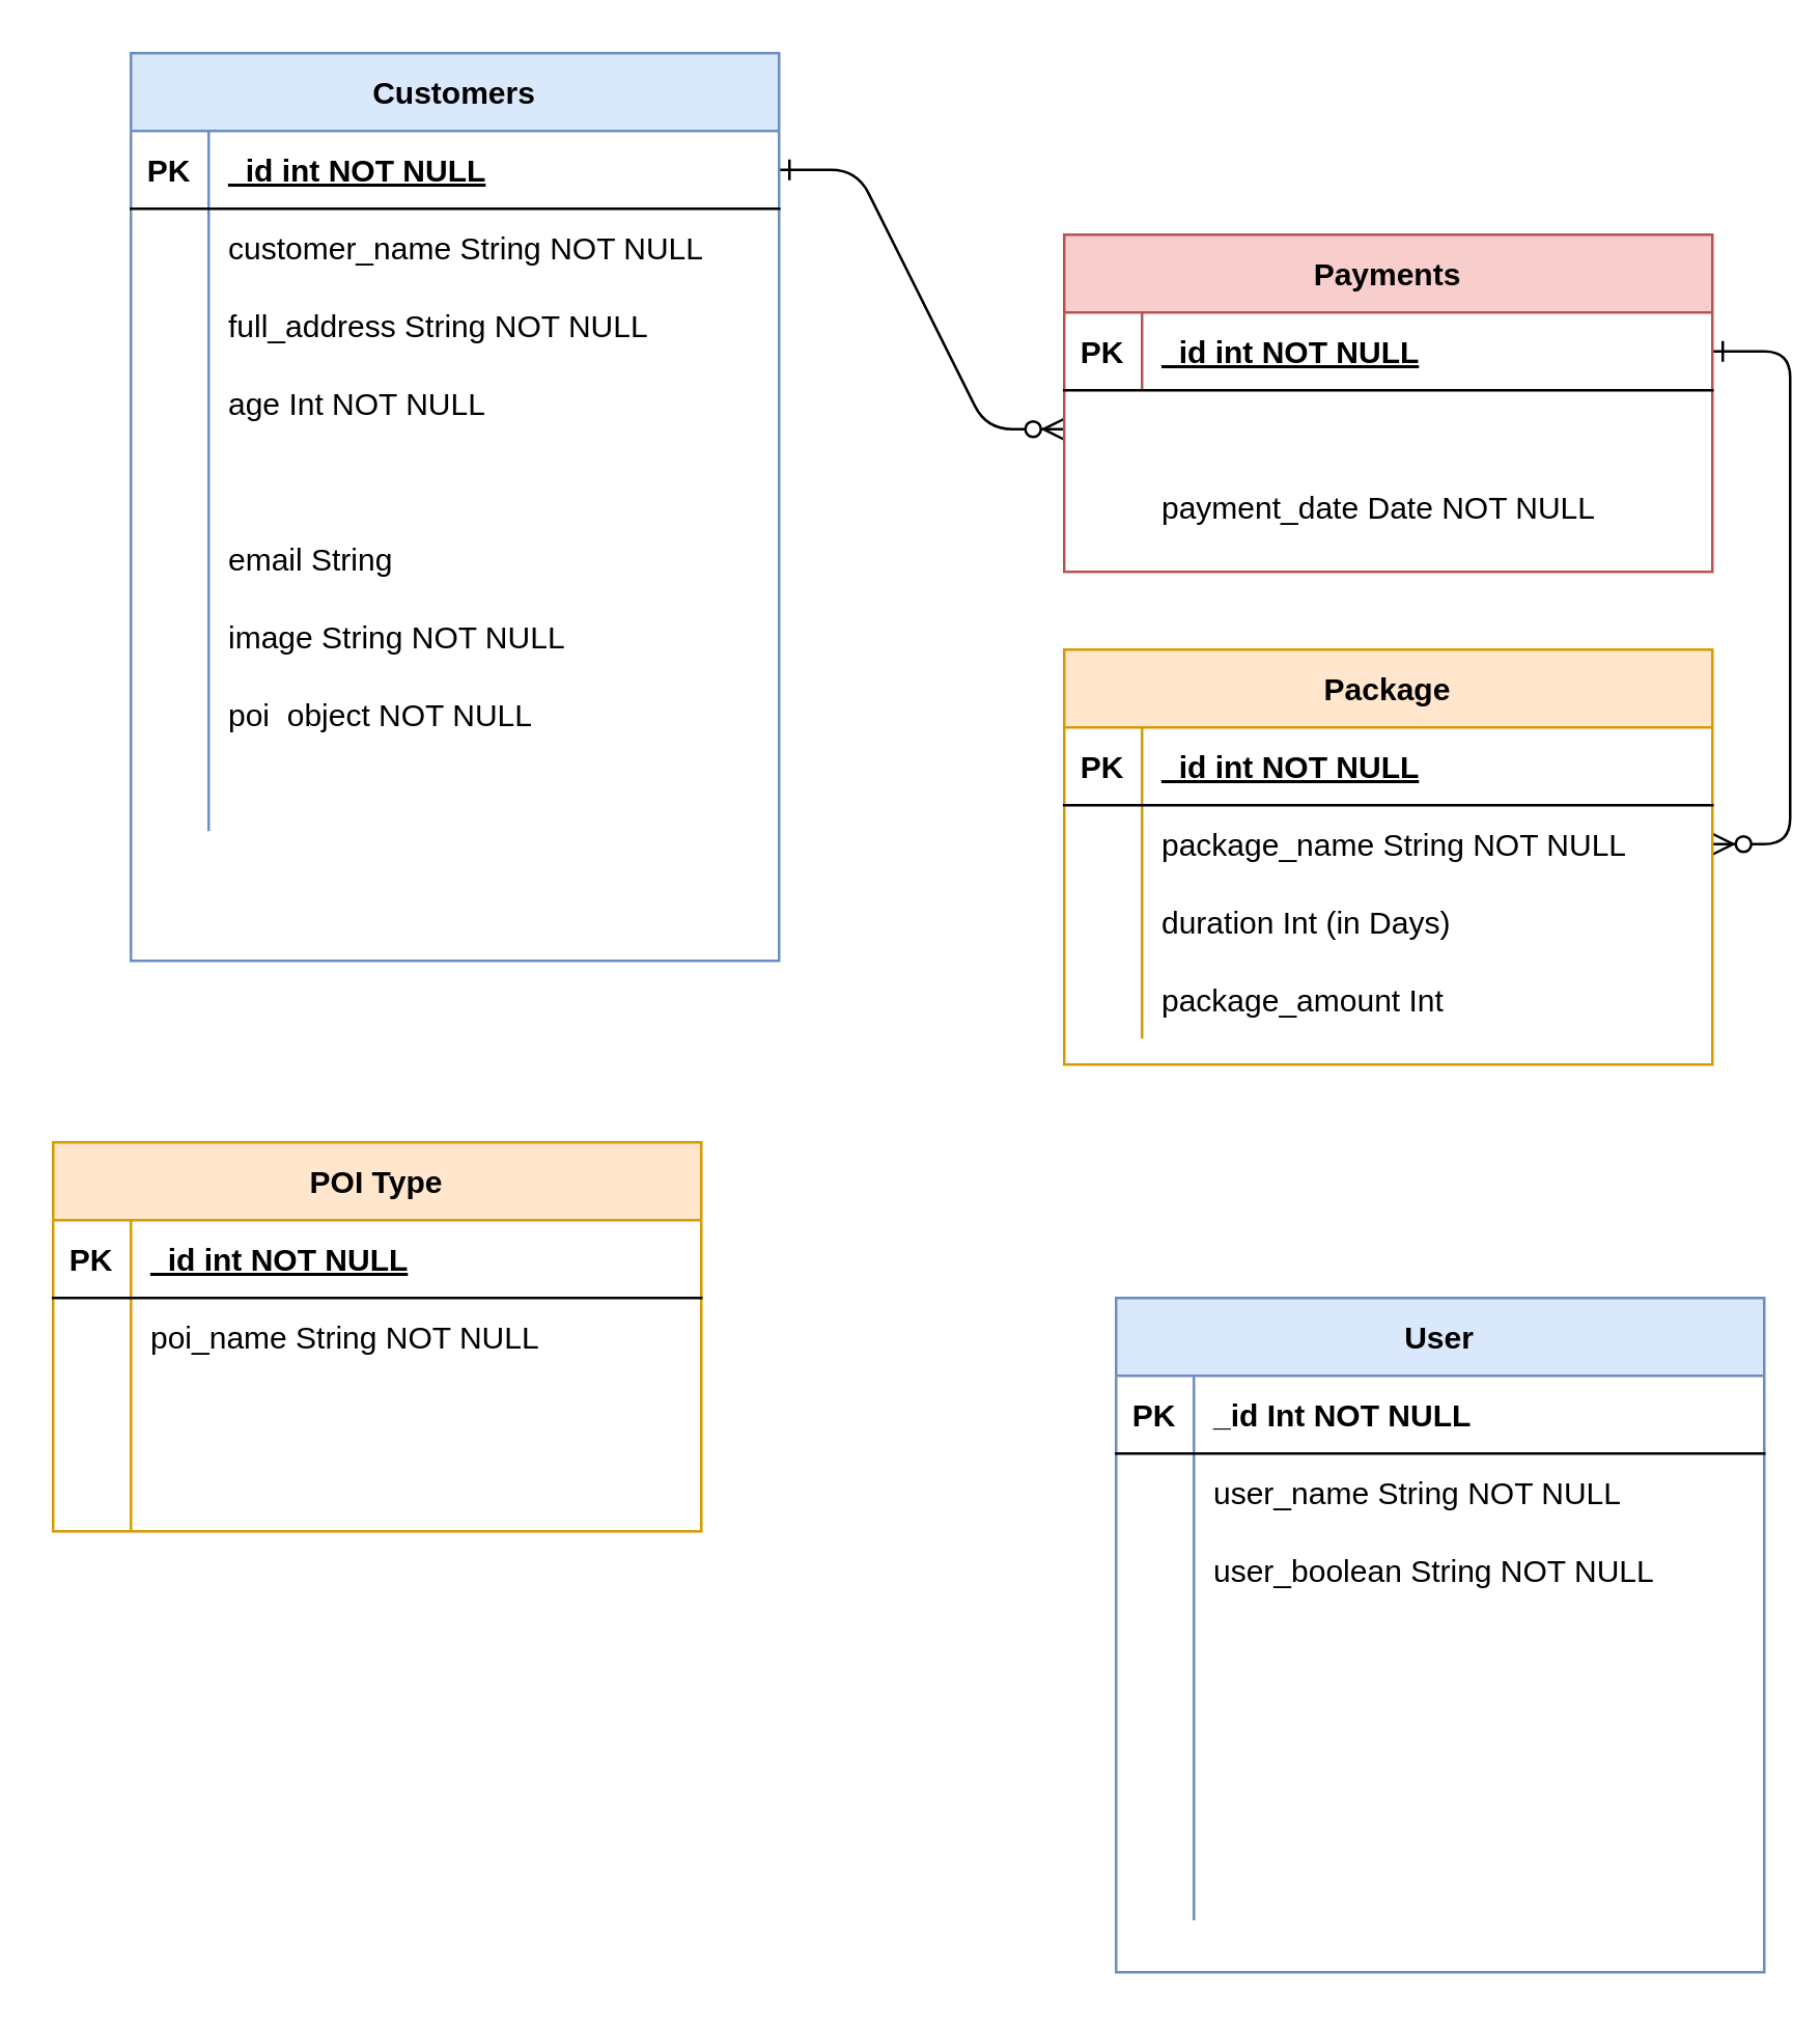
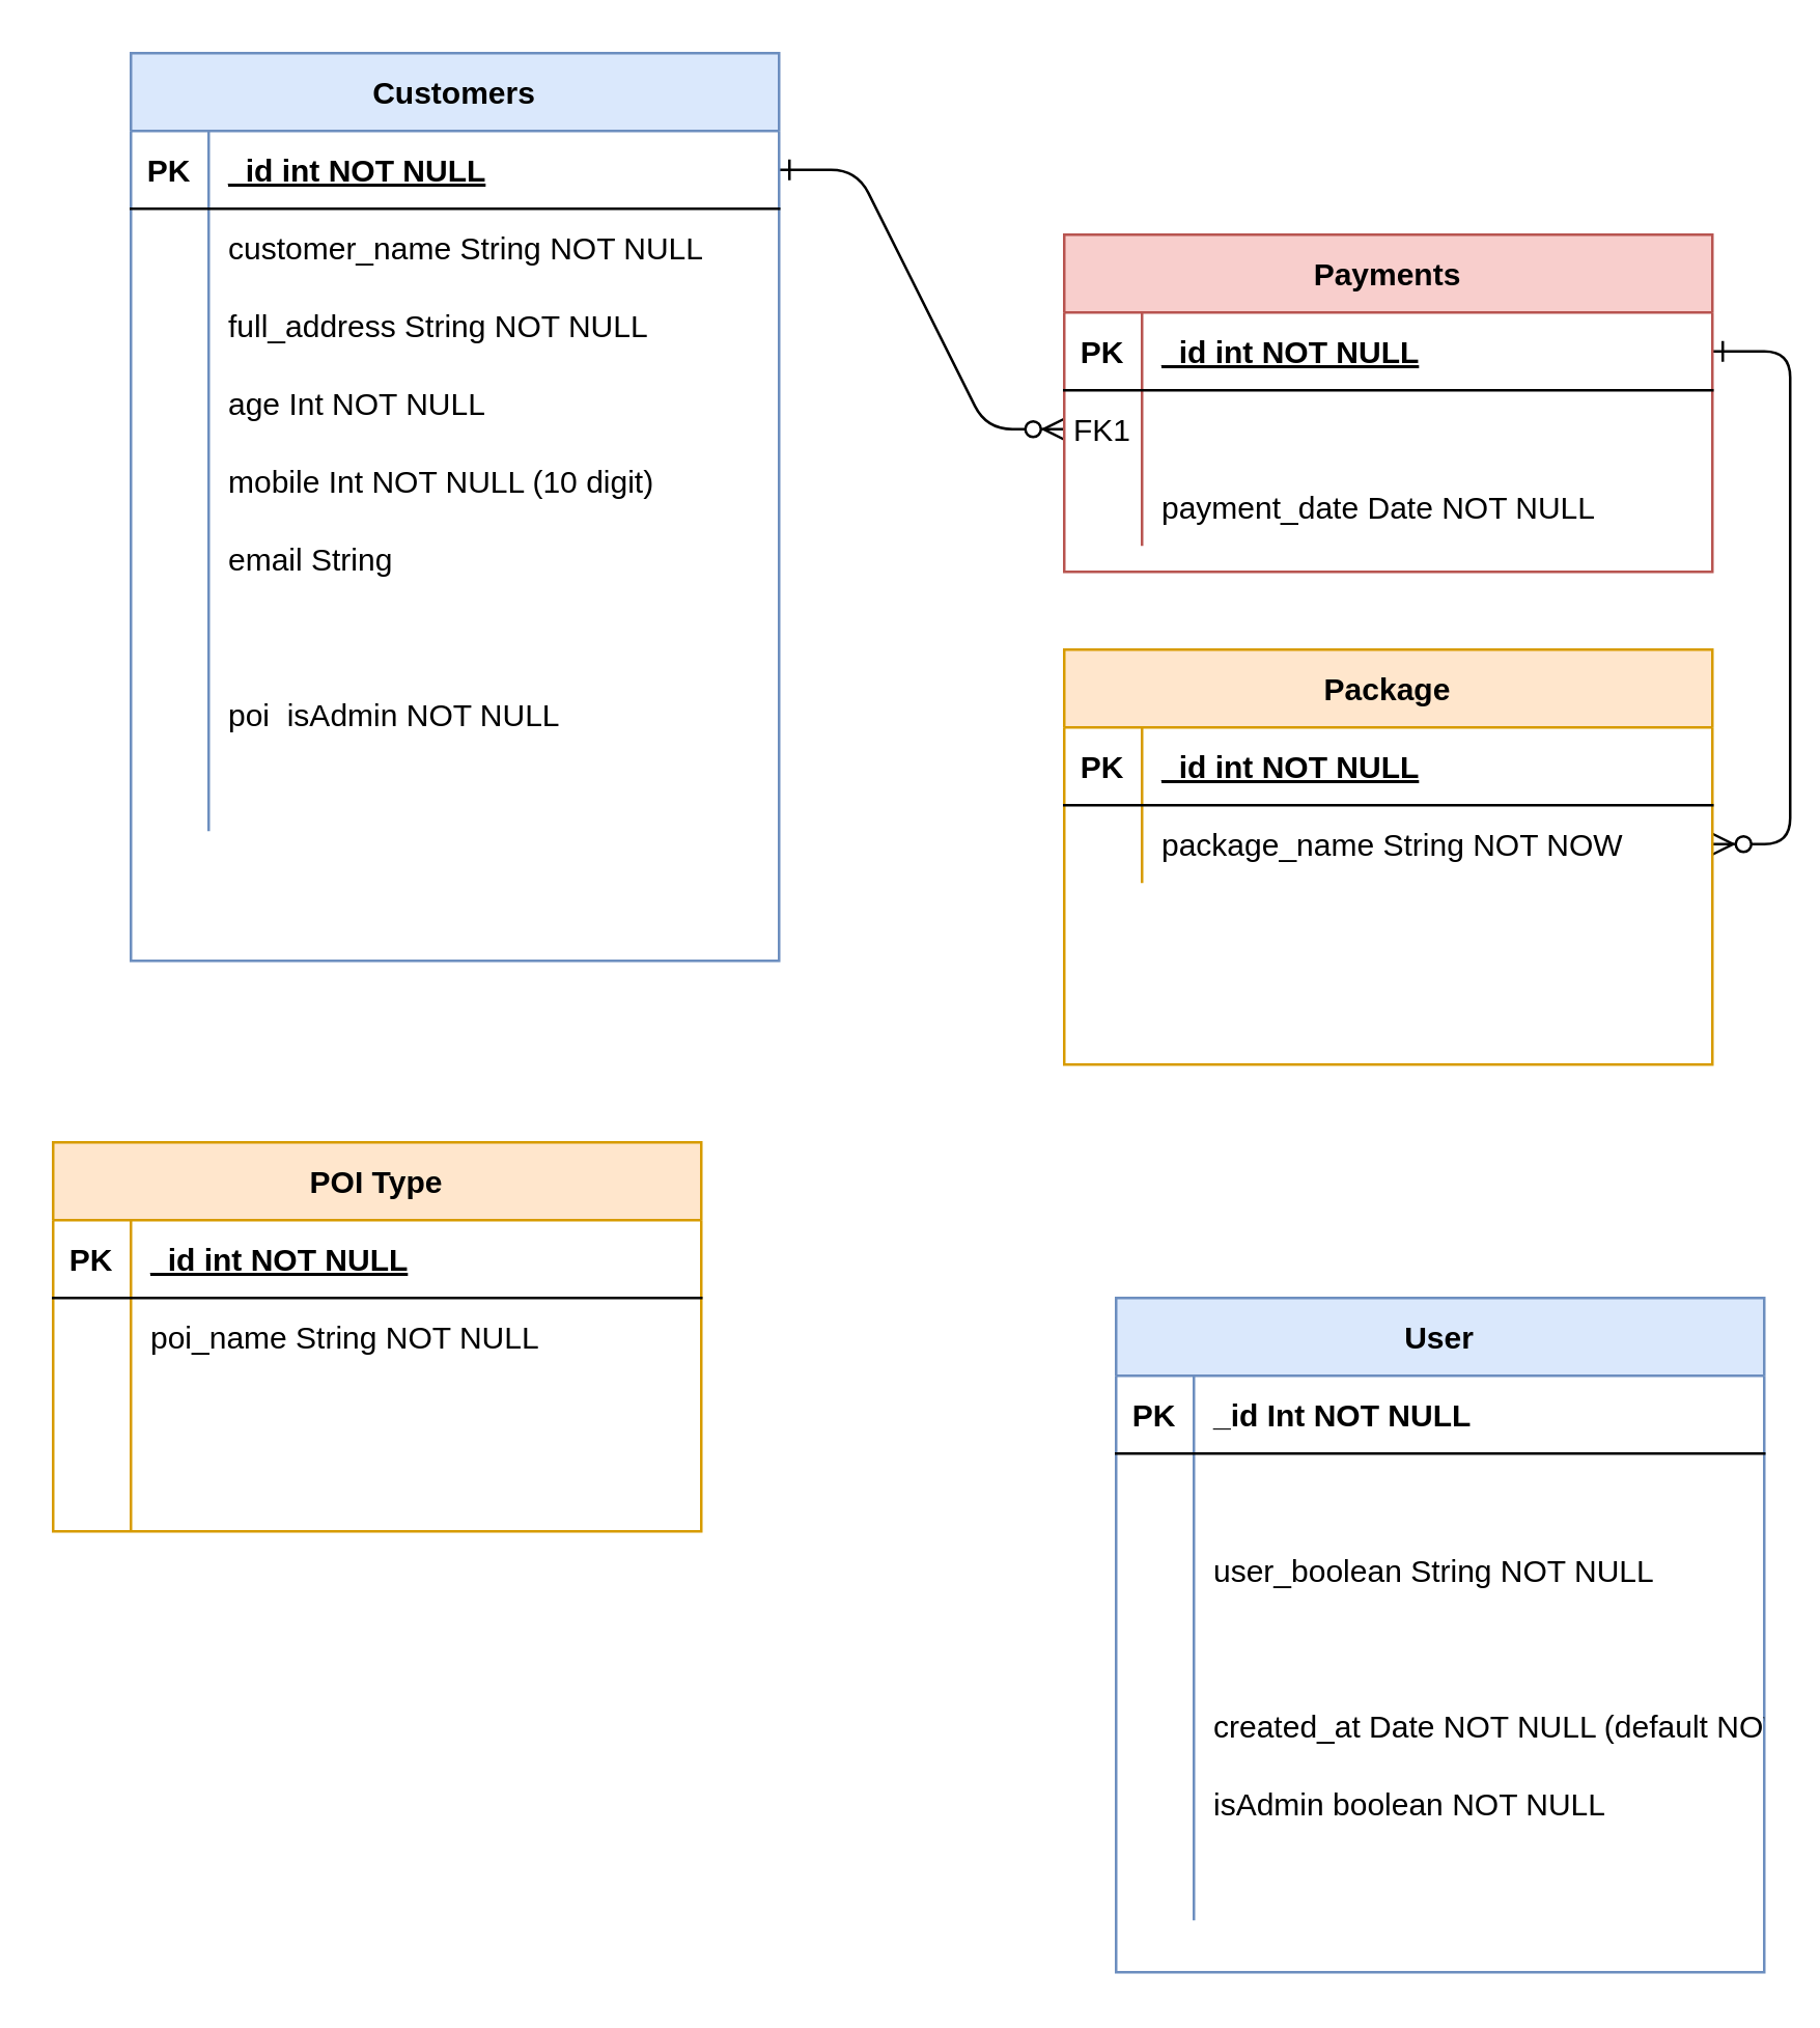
+ <mxCell id="9" value="FK1" style="shape=partialRectangle;overflow=hidden;connectable=0;fillColor=none;top=0;left=0;bottom=0;right=0;" parent="8" vertex="1"><mxGeometry width="30" height="30" as="geometry" /></mxCell>
+ <mxCell id="41" value="mobile Int NOT NULL (10 digit)" style="shape=partialRectangle;overflow=hidden;connectable=0;fillColor=none;top=0;left=0;bottom=0;right=0;align=left;spacingLeft=6;" vertex="1" parent="39"><mxGeometry x="30" width="220" height="30" as="geometry" /></mxCell>
- <mxCell id="47" value="image String NOT NULL" style="shape=partialRectangle;overflow=hidden;connectable=0;fillColor=none;top=0;left=0;bottom=0;right=0;align=left;spacingLeft=6;" vertex="1" parent="45"><mxGeometry x="30" width="220" height="30" as="geometry" /></mxCell>
- <mxCell id="50" value="poi  object NOT NULL" style="shape=partialRectangle;overflow=hidden;connectable=0;fillColor=none;top=0;left=0;bottom=0;right=0;align=left;spacingLeft=6;" vertex="1" parent="48"><mxGeometry x="30" width="220" height="30" as="geometry" /></mxCell>
+ <mxCell id="50" value="poi  isAdmin NOT NULL" style="shape=partialRectangle;overflow=hidden;connectable=0;fillColor=none;top=0;left=0;bottom=0;right=0;align=left;spacingLeft=6;" vertex="1" parent="48"><mxGeometry x="30" width="220" height="30" as="geometry" /></mxCell>
- <mxCell id="19" value="package_name String NOT NULL" style="shape=partialRectangle;overflow=hidden;connectable=0;fillColor=none;top=0;left=0;bottom=0;right=0;align=left;spacingLeft=6;" parent="17" vertex="1"><mxGeometry x="30" width="220" height="30" as="geometry" /></mxCell>
+ <mxCell id="19" value="package_name String NOT NOW" style="shape=partialRectangle;overflow=hidden;connectable=0;fillColor=none;top=0;left=0;bottom=0;right=0;align=left;spacingLeft=6;" parent="17" vertex="1"><mxGeometry x="30" width="220" height="30" as="geometry" /></mxCell>
- <mxCell id="22" value="duration Int (in Days) " style="shape=partialRectangle;overflow=hidden;connectable=0;fillColor=none;top=0;left=0;bottom=0;right=0;align=left;spacingLeft=6;" parent="20" vertex="1"><mxGeometry x="30" width="220" height="30" as="geometry" /></mxCell>
- <mxCell id="25" value="package_amount Int" style="shape=partialRectangle;overflow=hidden;connectable=0;fillColor=none;top=0;left=0;bottom=0;right=0;align=left;spacingLeft=6;" vertex="1" parent="23"><mxGeometry x="30" width="220" height="30" as="geometry" /></mxCell>
- <mxCell id="60" value="user_name String NOT NULL" style="shape=partialRectangle;overflow=hidden;connectable=0;fillColor=none;top=0;left=0;bottom=0;right=0;align=left;spacingLeft=6;" vertex="1" parent="58"><mxGeometry x="30" width="220" height="30" as="geometry" /></mxCell>
+ <mxCell id="68" value="created_at Date NOT NULL (default NOW)" style="shape=partialRectangle;overflow=hidden;connectable=0;fillColor=none;top=0;left=0;bottom=0;right=0;align=left;spacingLeft=6;" vertex="1" parent="66"><mxGeometry x="30" width="220" height="30" as="geometry" /></mxCell>
+ <mxCell id="71" value="isAdmin boolean NOT NULL" style="shape=partialRectangle;overflow=hidden;connectable=0;fillColor=none;top=0;left=0;bottom=0;right=0;align=left;spacingLeft=6;" vertex="1" parent="69"><mxGeometry x="30" width="220" height="30" as="geometry" /></mxCell>
